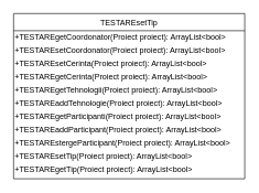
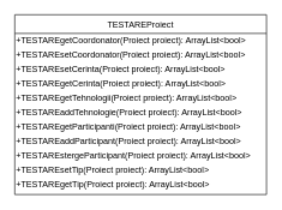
- <mxCell id="2" value="TESTAREsetTip" style="swimlane;fontStyle=0;align=center;verticalAlign=top;childLayout=stackLayout;horizontal=1;startSize=26;horizontalStack=0;resizeParent=1;resizeLast=0;collapsible=1;marginBottom=0;rounded=0;shadow=0;strokeWidth=1;" parent="1" vertex="1"><mxGeometry x="20" y="20" width="350" height="250" as="geometry"><mxRectangle x="550" y="140" width="160" height="26" as="alternateBounds" /></mxGeometry></mxCell>
+ <mxCell id="2" value="TESTAREProiect" style="swimlane;fontStyle=0;align=center;verticalAlign=top;childLayout=stackLayout;horizontal=1;startSize=26;horizontalStack=0;resizeParent=1;resizeLast=0;collapsible=1;marginBottom=0;rounded=0;shadow=0;strokeWidth=1;" parent="1" vertex="1"><mxGeometry x="20" y="20" width="350" height="250" as="geometry"><mxRectangle x="550" y="140" width="160" height="26" as="alternateBounds" /></mxGeometry></mxCell>
